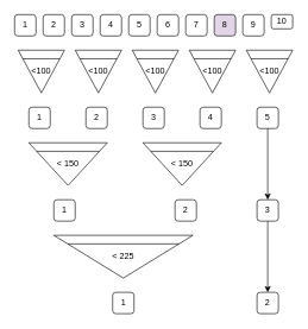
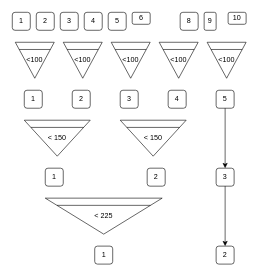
- <mxCell id="7" value="6" style="rounded=1;whiteSpace=wrap;html=1;" parent="1" vertex="1"><mxGeometry x="220" y="20" width="30" height="30" as="geometry" /></mxCell>
+ <mxCell id="7" value="6" style="rounded=1;whiteSpace=wrap;html=1;" parent="1" vertex="1"><mxGeometry x="220" y="20" width="30" height="20" as="geometry" /></mxCell>
- <mxCell id="8" value="7" style="rounded=1;whiteSpace=wrap;html=1;" parent="1" vertex="1"><mxGeometry x="260" y="20" width="30" height="30" as="geometry" /></mxCell>
- <mxCell id="9" value="8" style="rounded=1;whiteSpace=wrap;html=1;fillColor=#e1d5e7;" parent="1" vertex="1"><mxGeometry x="300" y="20" width="30" height="30" as="geometry" /></mxCell>
+ <mxCell id="9" value="8" style="rounded=1;whiteSpace=wrap;html=1;" parent="1" vertex="1"><mxGeometry x="300" y="20" width="30" height="30" as="geometry" /></mxCell>
- <mxCell id="10" value="9" style="rounded=1;whiteSpace=wrap;html=1;" parent="1" vertex="1"><mxGeometry x="340" y="20" width="30" height="30" as="geometry" /></mxCell>
+ <mxCell id="10" value="9" style="rounded=1;whiteSpace=wrap;html=1;" parent="1" vertex="1"><mxGeometry x="340" y="20" width="20" height="30" as="geometry" /></mxCell>
